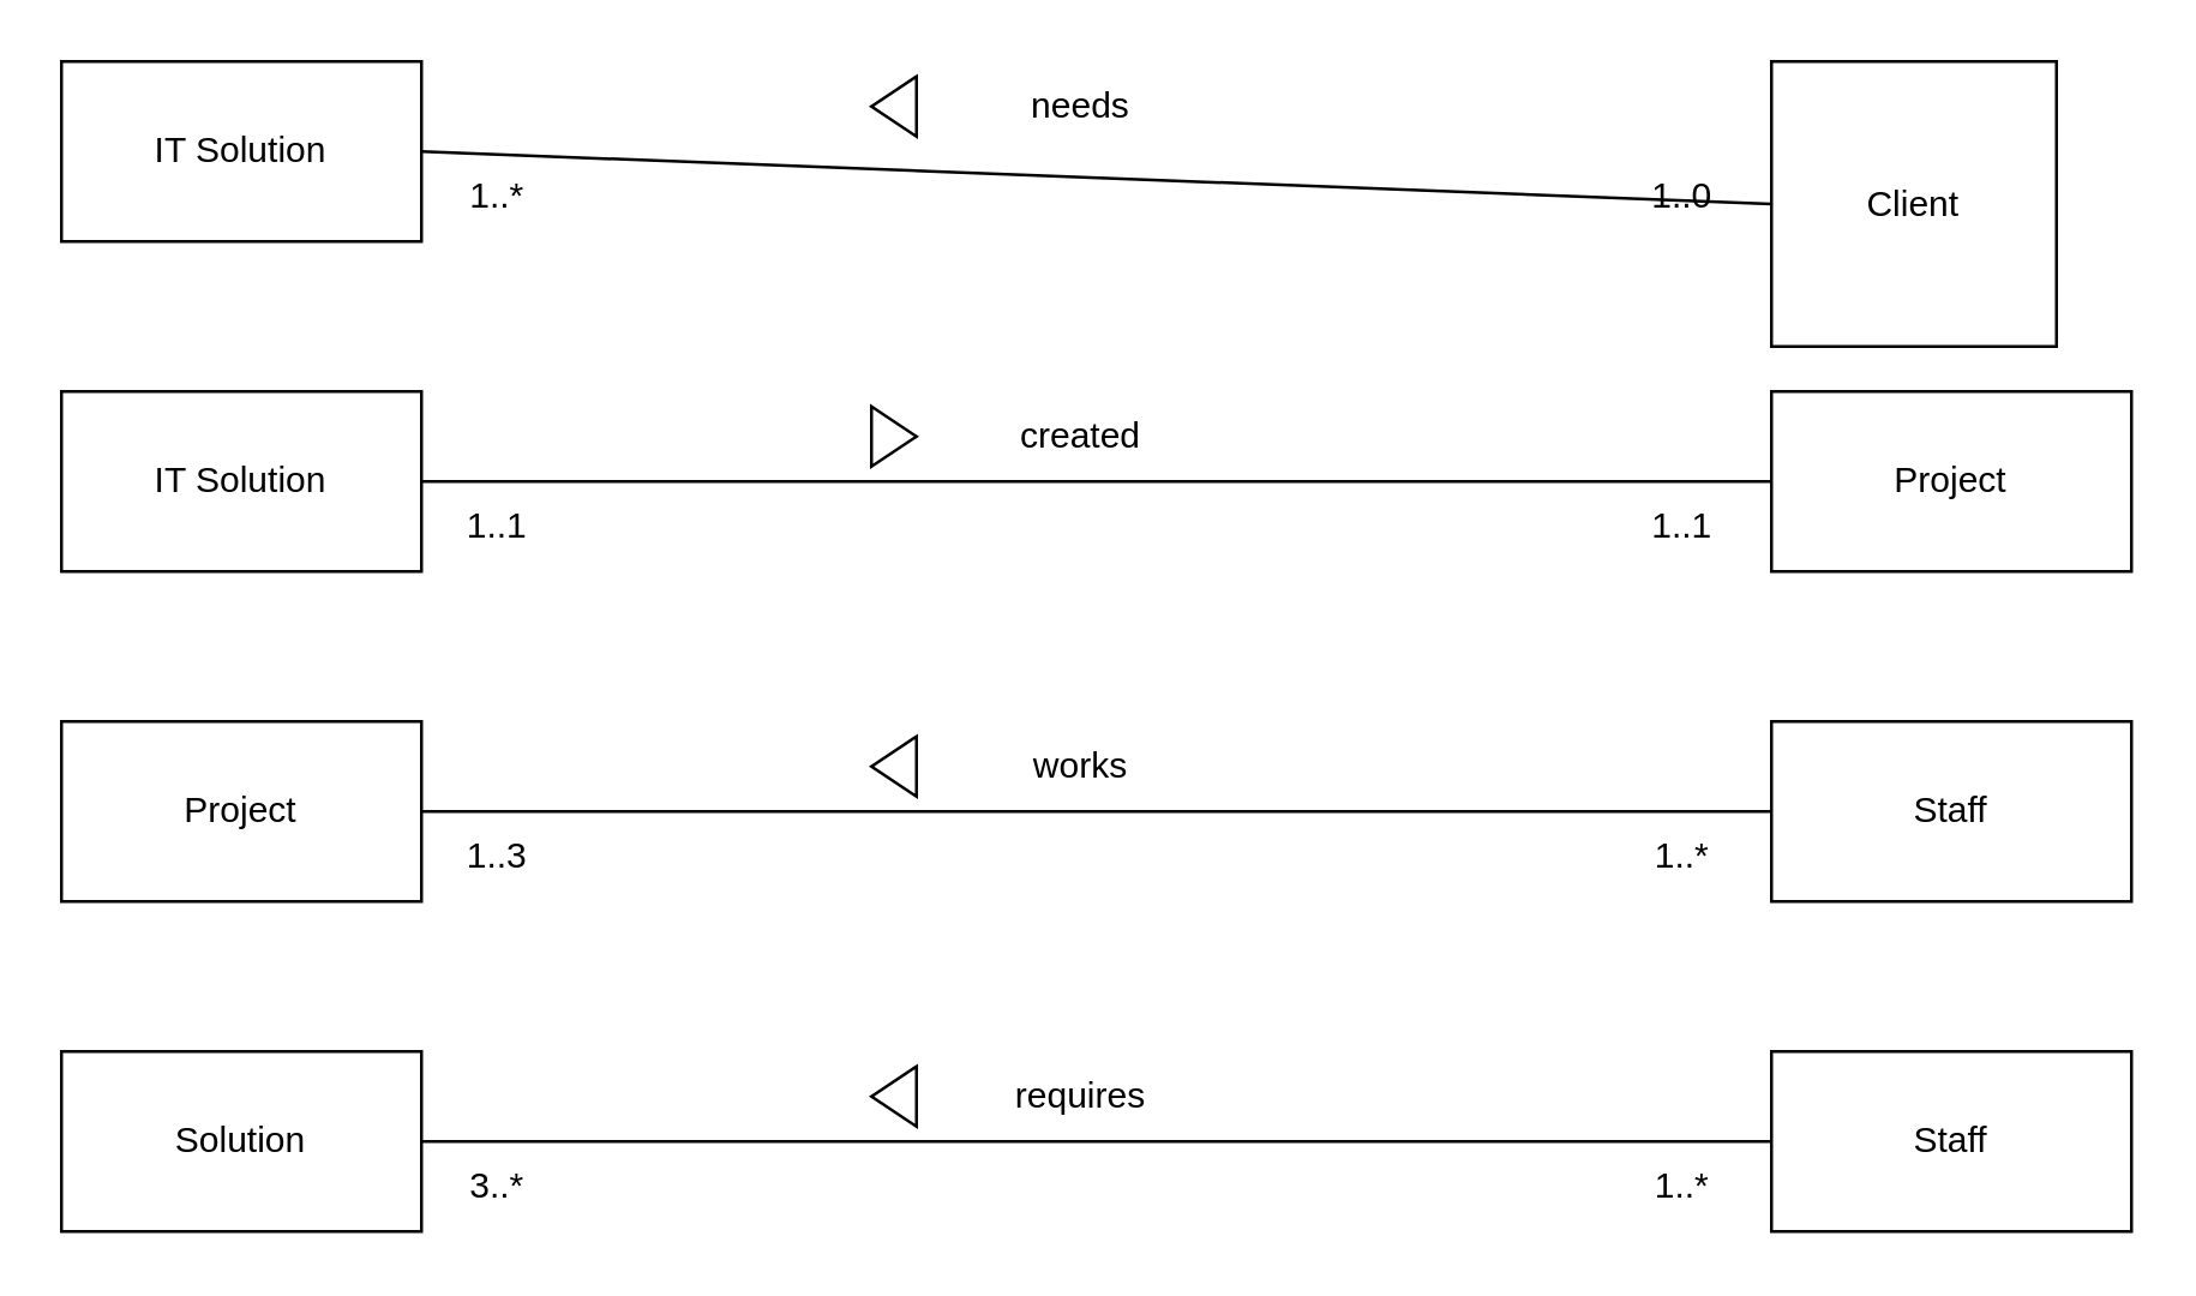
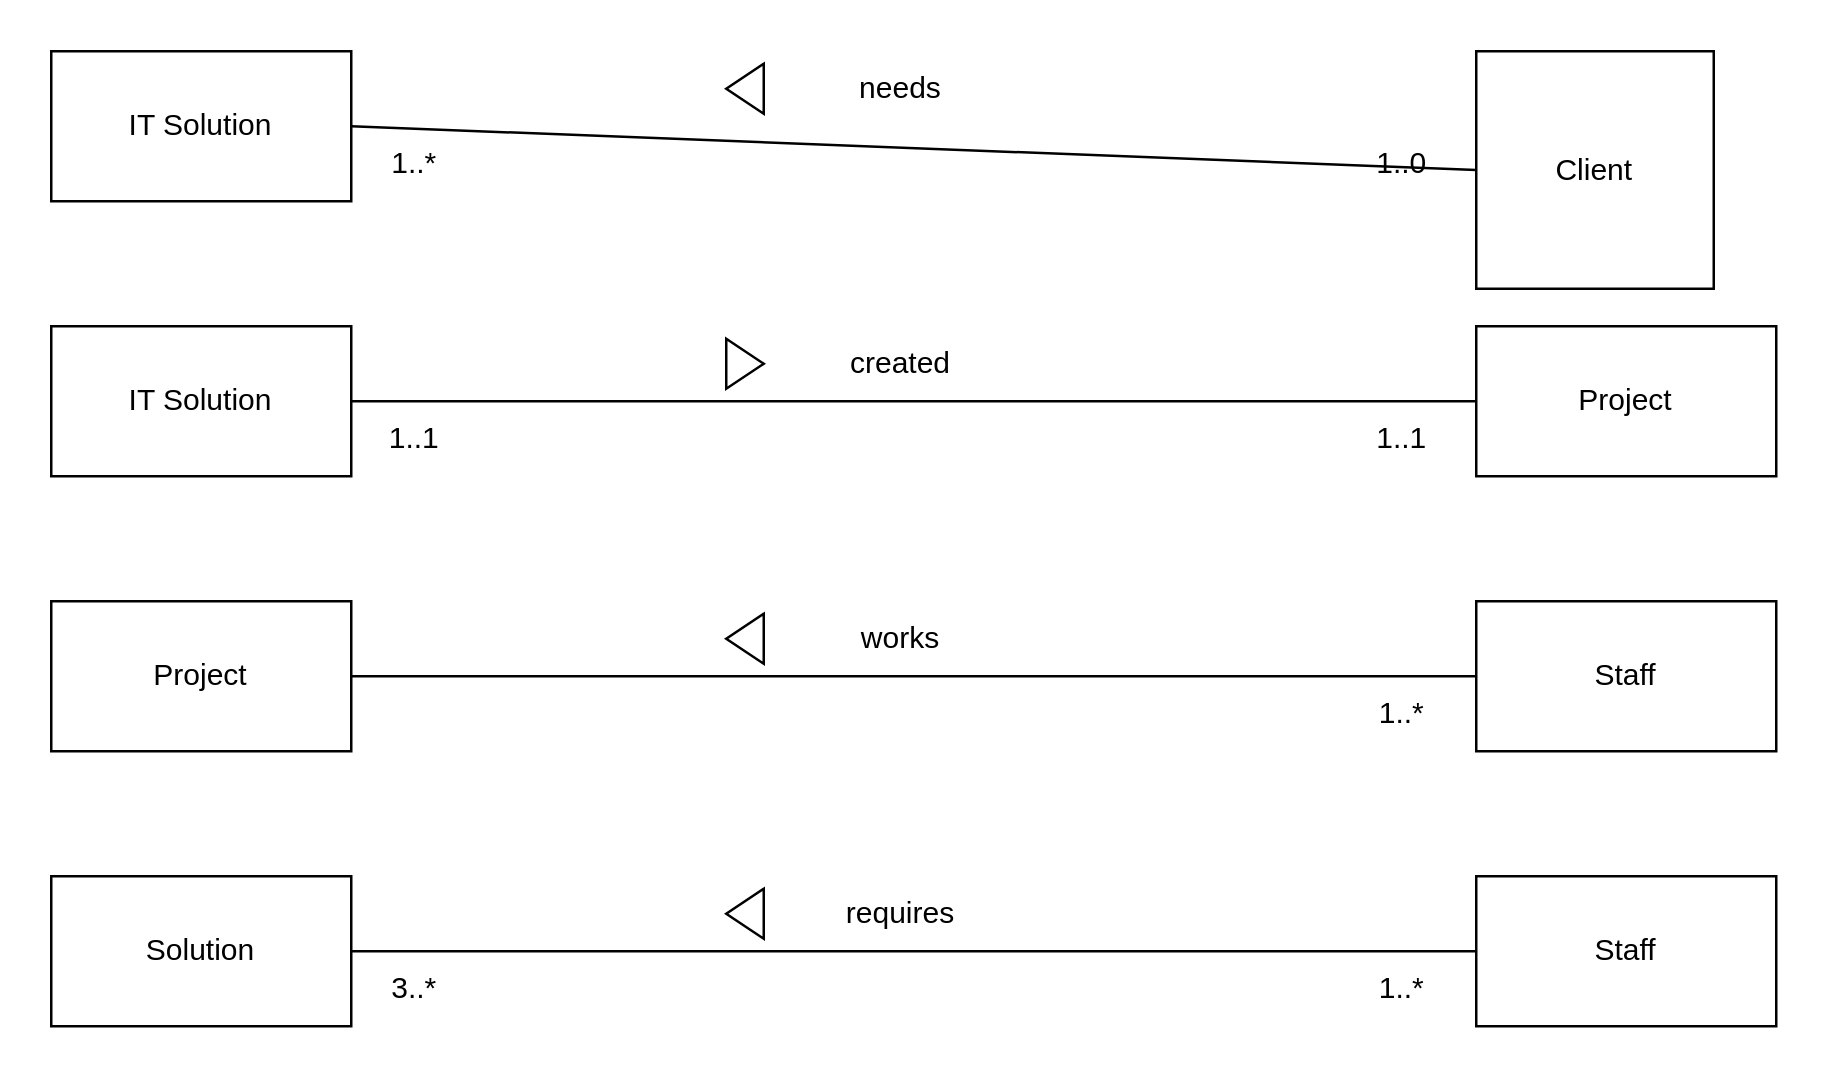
- <mxCell id="15" value="1..3" style="text;html=1;align=center;verticalAlign=middle;resizable=0;points=[];autosize=1;strokeColor=none;fillColor=none;" vertex="1" parent="1"><mxGeometry x="145" y="270" width="40" height="30" as="geometry" /></mxCell>
